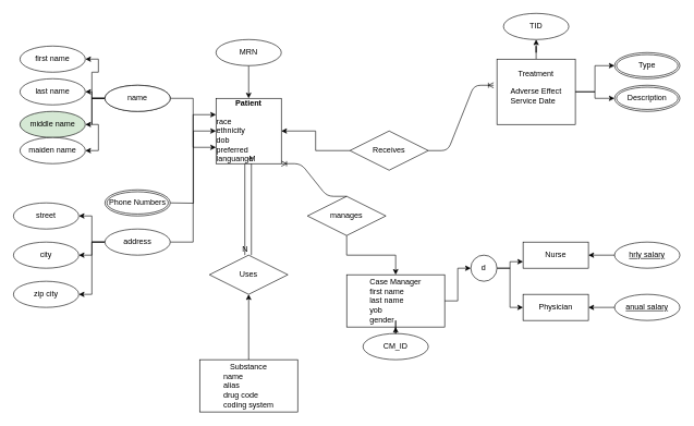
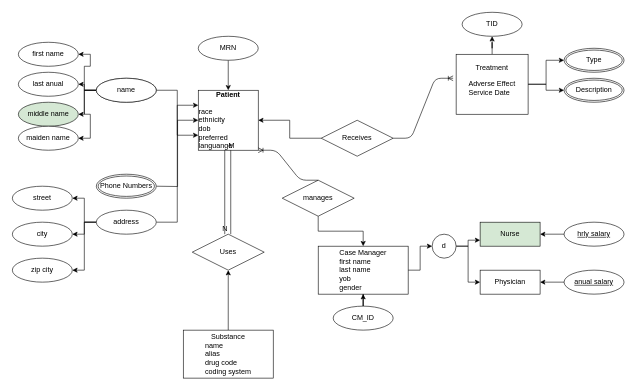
- <mxCell id="14" value="last name" style="ellipse;whiteSpace=wrap;html=1;align=center;" vertex="1" parent="1"><mxGeometry x="30" y="120" width="100" height="40" as="geometry" /></mxCell>
+ <mxCell id="14" value="last anual" style="ellipse;whiteSpace=wrap;html=1;align=center;" vertex="1" parent="1"><mxGeometry x="30" y="120" width="100" height="40" as="geometry" /></mxCell>
- <mxCell id="44" value="Nurse" style="whiteSpace=wrap;html=1;align=center;" vertex="1" parent="1"><mxGeometry x="800" y="370" width="100" height="40" as="geometry" /></mxCell>
+ <mxCell id="44" value="Nurse" style="whiteSpace=wrap;html=1;align=center;fillColor=#d5e8d4;" vertex="1" parent="1"><mxGeometry x="800" y="370" width="100" height="40" as="geometry" /></mxCell>
- <mxCell id="36" value="&lt;div&gt;Case Manager&lt;br&gt;&lt;div align=&quot;left&quot;&gt;first name&lt;br&gt;&lt;/div&gt;&lt;div align=&quot;left&quot;&gt;last name&lt;br&gt;&lt;/div&gt;&lt;div align=&quot;left&quot;&gt;yob&lt;br&gt;&lt;/div&gt;&lt;div align=&quot;left&quot;&gt;gender&lt;br&gt;&lt;/div&gt;&lt;/div&gt;" style="whiteSpace=wrap;html=1;align=center;" vertex="1" parent="1"><mxGeometry x="530" y="420" width="150" height="80" as="geometry" /></mxCell>
+ <mxCell id="36" value="&lt;div&gt;Case Manager&lt;br&gt;&lt;div align=&quot;left&quot;&gt;first name&lt;br&gt;&lt;/div&gt;&lt;div align=&quot;left&quot;&gt;last name&lt;br&gt;&lt;/div&gt;&lt;div align=&quot;left&quot;&gt;yob&lt;br&gt;&lt;/div&gt;&lt;div align=&quot;left&quot;&gt;gender&lt;br&gt;&lt;/div&gt;&lt;/div&gt;" style="whiteSpace=wrap;html=1;align=center;" vertex="1" parent="1"><mxGeometry x="530" y="410" width="150" height="80" as="geometry" /></mxCell>
